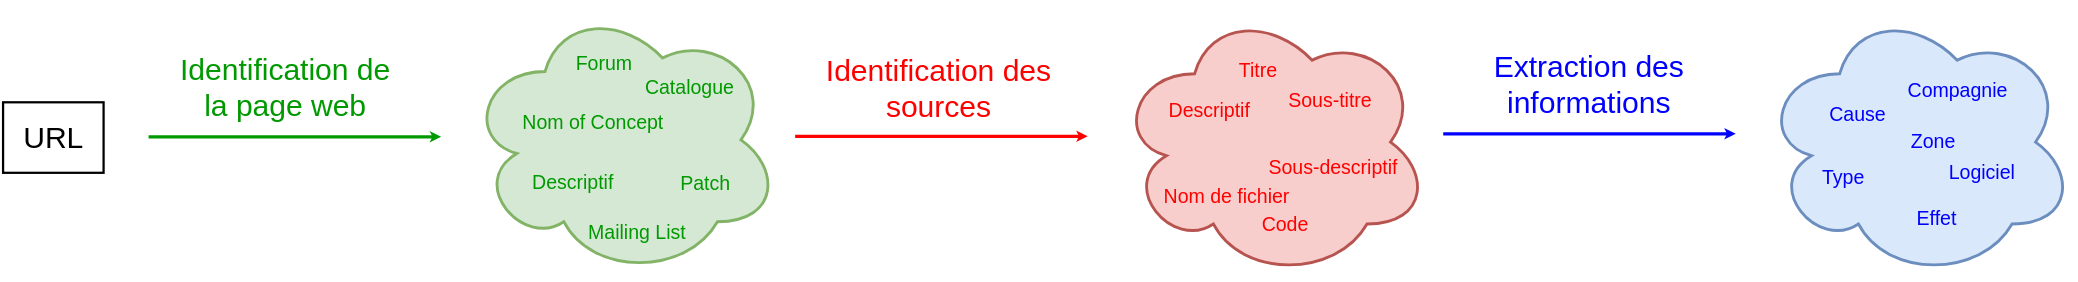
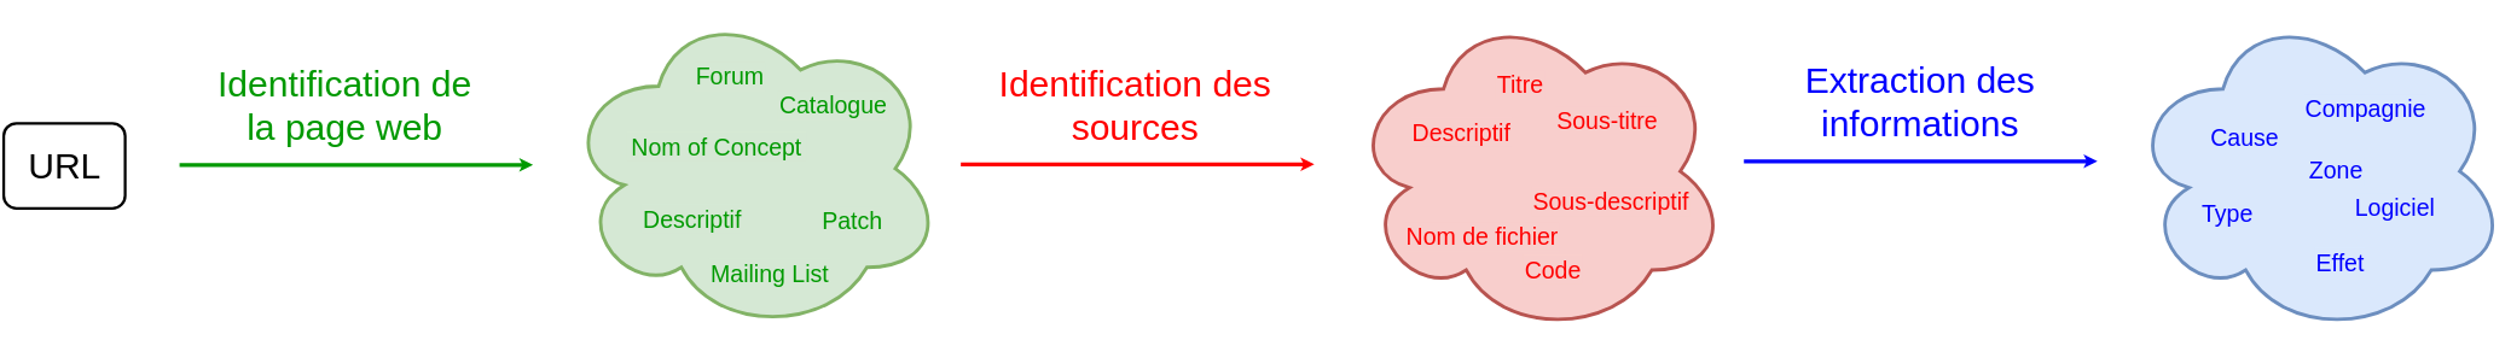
- <mxCell id="27" value="&lt;div&gt;Identification des&lt;/div&gt;&lt;div&gt;sources&lt;br&gt;&lt;/div&gt;" style="text;html=1;align=center;verticalAlign=middle;resizable=0;points=[];autosize=1;strokeColor=none;fillColor=none;fontSize=200;fontColor=#FF0000;" vertex="1" parent="1"><mxGeometry x="5495" y="345" width="1520" height="490" as="geometry" /></mxCell>
+ <mxCell id="27" value="&lt;div&gt;Identification des&lt;/div&gt;&lt;div&gt;sources&lt;br&gt;&lt;/div&gt;" style="text;html=1;align=center;verticalAlign=middle;resizable=0;points=[];autosize=1;strokeColor=none;fillColor=none;fontSize=200;fontColor=#FF0000;" vertex="1" parent="1"><mxGeometry x="5500" y="335" width="1520" height="490" as="geometry" /></mxCell>
- <mxCell id="2" value="URL" style="whiteSpace=wrap;html=1;labelBackgroundColor=#FFFFFF;fontSize=200;fontColor=#000000;strokeWidth=15;rounded=0;" vertex="1" parent="1"><mxGeometry x="20" y="680" width="670" height="470" as="geometry" /></mxCell>
+ <mxCell id="2" value="URL" style="rounded=1;whiteSpace=wrap;html=1;labelBackgroundColor=#FFFFFF;fontSize=200;fontColor=#000000;strokeWidth=15;" vertex="1" parent="1"><mxGeometry x="20" y="680" width="670" height="470" as="geometry" /></mxCell>
- <mxCell id="24" value="Mailing List" style="text;html=1;align=center;verticalAlign=middle;resizable=0;points=[];autosize=1;strokeColor=none;fillColor=#d5e8d4;fontSize=130;strokeWidth=18;fontColor=#009900;" vertex="1" parent="1"><mxGeometry x="3910" y="1465" width="670" height="160" as="geometry" /></mxCell>
+ <mxCell id="24" value="Mailing List" style="text;html=1;align=center;verticalAlign=middle;resizable=0;points=[];autosize=1;strokeColor=none;fillColor=#d5e8d4;fontSize=130;strokeWidth=18;fontColor=#009900;" vertex="1" parent="1"><mxGeometry x="3910" y="1430" width="670" height="160" as="geometry" /></mxCell>
